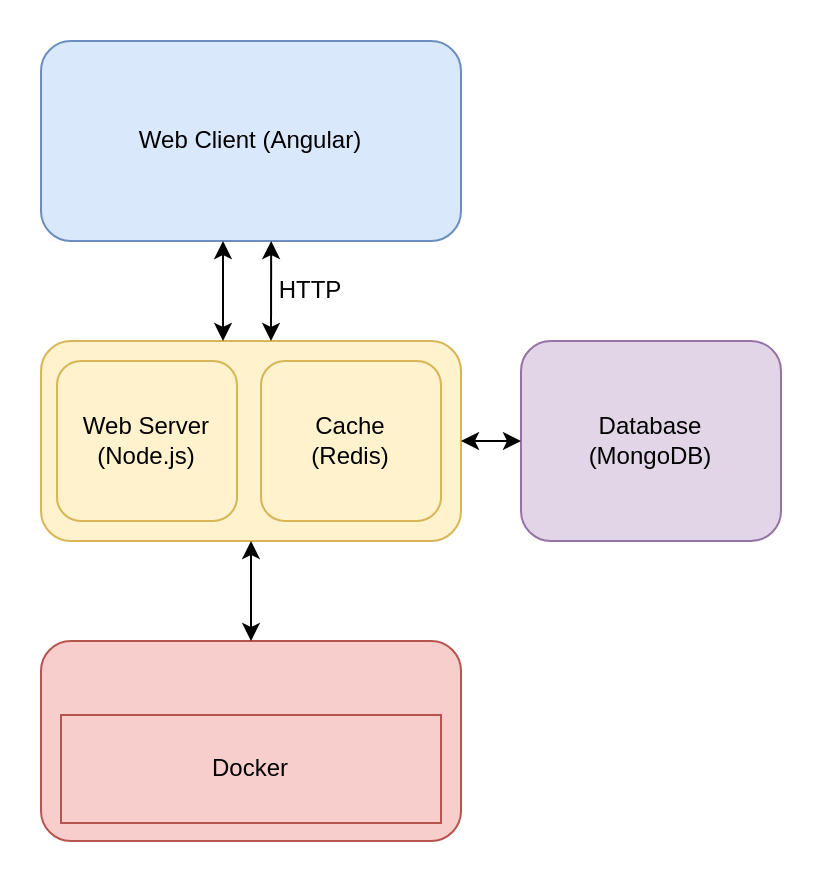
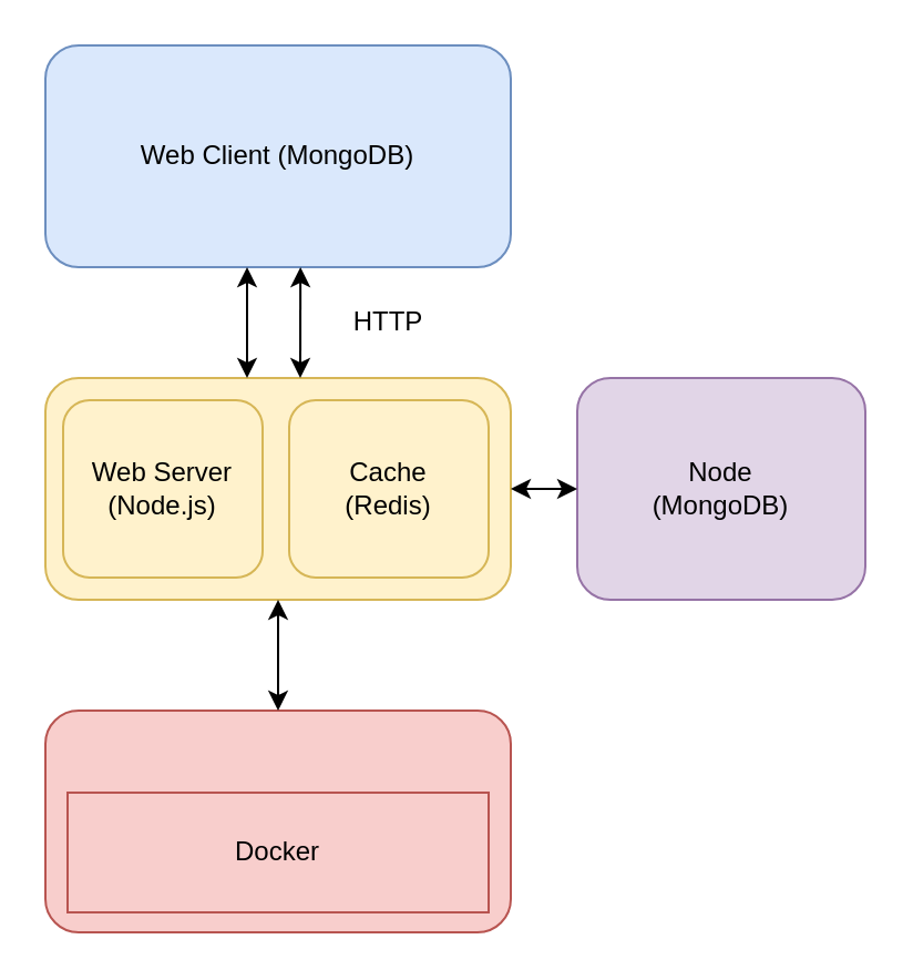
- <mxCell id="2" value="Web Client (Angular)" style="rounded=1;whiteSpace=wrap;html=1;fillColor=#dae8fc;strokeColor=#6c8ebf;" vertex="1" parent="1"><mxGeometry x="20" y="20" width="210" height="100" as="geometry" /></mxCell>
+ <mxCell id="2" value="Web Client (MongoDB)" style="rounded=1;whiteSpace=wrap;html=1;fillColor=#dae8fc;strokeColor=#6c8ebf;" vertex="1" parent="1"><mxGeometry x="20" y="20" width="210" height="100" as="geometry" /></mxCell>
- <mxCell id="11" value="HTTP" style="text;html=1;strokeColor=none;fillColor=none;align=center;verticalAlign=middle;whiteSpace=wrap;rounded=0;" vertex="1" parent="1"><mxGeometry x="110" y="135" width="90" height="20" as="geometry" /></mxCell>
+ <mxCell id="11" value="HTTP" style="text;html=1;strokeColor=none;fillColor=none;align=center;verticalAlign=middle;whiteSpace=wrap;rounded=0;" vertex="1" parent="1"><mxGeometry x="130" y="135" width="90" height="20" as="geometry" /></mxCell>
- <mxCell id="12" value="Database&lt;br&gt;(MongoDB)&lt;br&gt;" style="rounded=1;whiteSpace=wrap;html=1;fillColor=#e1d5e7;strokeColor=#9673a6;" vertex="1" parent="1"><mxGeometry x="260" y="170" width="130" height="100" as="geometry" /></mxCell>
+ <mxCell id="12" value="Node&lt;br&gt;(MongoDB)&lt;br&gt;" style="rounded=1;whiteSpace=wrap;html=1;fillColor=#e1d5e7;strokeColor=#9673a6;" vertex="1" parent="1"><mxGeometry x="260" y="170" width="130" height="100" as="geometry" /></mxCell>
